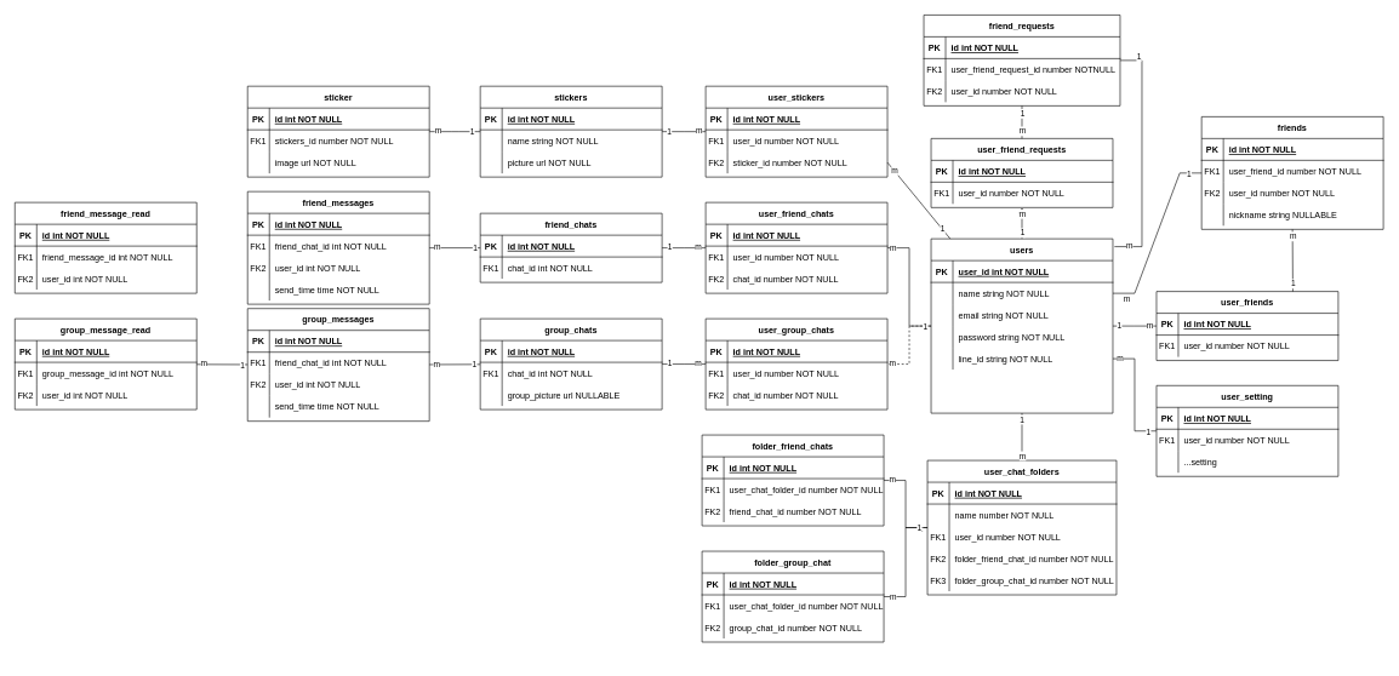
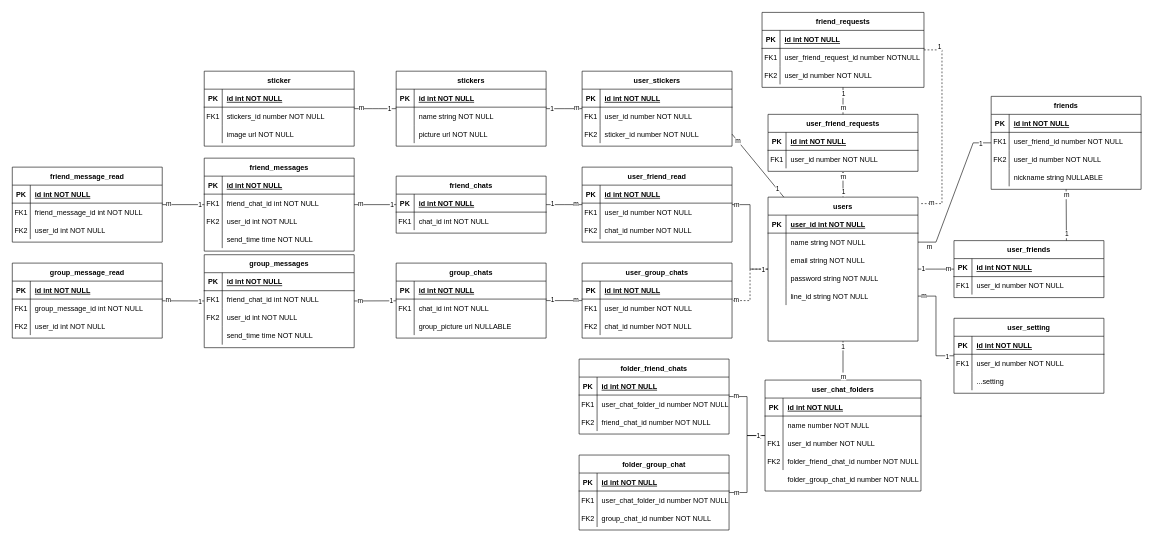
- <mxCell id="277" value="&lt;span style=&quot;color: rgba(0, 0, 0, 0); font-family: monospace; font-size: 0px; text-align: start; background-color: rgb(27, 29, 30);&quot;&gt;%3CmxGraphModel%3E%3Croot%3E%3CmxCell%20id%3D%220%22%2F%3E%3CmxCell%20id%3D%221%22%20parent%3D%220%22%2F%3E%3CmxCell%20id%3D%222%22%20value%3D%22%22%20style%3D%22endArrow%3Dnone%3Bhtml%3D1%3Brounded%3D0%3BedgeStyle%3DentityRelationEdgeStyle%3B%22%20edge%3D%221%22%20parent%3D%221%22%3E%3CmxGeometry%20width%3D%2250%22%20height%3D%2250%22%20relative%3D%221%22%20as%3D%22geometry%22%3E%3CmxPoint%20x%3D%22-20%22%20y%3D%22215%22%20as%3D%22sourcePoint%22%2F%3E%3CmxPoint%20x%3D%22-80%22%20y%3D%22123%22%20as%3D%22targetPoint%22%2F%3E%3CArray%20as%3D%22points%22%3E%3CmxPoint%20x%3D%22-130%22%20y%3D%22320%22%2F%3E%3C%2FArray%3E%3C%2FmxGeometry%3E%3C%2FmxCell%3E%3CmxCell%20id%3D%223%22%20value%3D%22m%22%20style%3D%22edgeLabel%3Bhtml%3D1%3Balign%3Dcenter%3BverticalAlign%3Dmiddle%3Bresizable%3D0%3Bpoints%3D%5B%5D%3B%22%20vertex%3D%221%22%20connectable%3D%220%22%20parent%3D%222%22%3E%3CmxGeometry%20x%3D%220.605%22%20y%3D%22-3%22%20relative%3D%221%22%20as%3D%22geometry%22%3E%3CmxPoint%20x%3D%22-18%22%20y%3D%222%22%20as%3D%22offset%22%2F%3E%3C%2FmxGeometry%3E%3C%2FmxCell%3E%3C%2Froot%3E%3C%2FmxGraphModel%3E&lt;/span&gt;" style="endArrow=none;html=1;rounded=0;edgeStyle=entityRelationEdgeStyle;entryX=1.009;entryY=0.045;entryDx=0;entryDy=0;entryPerimeter=0;" edge="1" parent="1" source="264" target="22"><mxGeometry width="50" height="50" relative="1" as="geometry"><mxPoint x="1662" y="247.5" as="sourcePoint" /><mxPoint x="1540" y="413" as="targetPoint" /><Array as="points"><mxPoint x="1190" y="558" /></Array></mxGeometry></mxCell>
+ <mxCell id="277" value="&lt;span style=&quot;color: rgba(0, 0, 0, 0); font-family: monospace; font-size: 0px; text-align: start; background-color: rgb(27, 29, 30);&quot;&gt;%3CmxGraphModel%3E%3Croot%3E%3CmxCell%20id%3D%220%22%2F%3E%3CmxCell%20id%3D%221%22%20parent%3D%220%22%2F%3E%3CmxCell%20id%3D%222%22%20value%3D%22%22%20style%3D%22endArrow%3Dnone%3Bhtml%3D1%3Brounded%3D0%3BedgeStyle%3DentityRelationEdgeStyle%3B%22%20edge%3D%221%22%20parent%3D%221%22%3E%3CmxGeometry%20width%3D%2250%22%20height%3D%2250%22%20relative%3D%221%22%20as%3D%22geometry%22%3E%3CmxPoint%20x%3D%22-20%22%20y%3D%22215%22%20as%3D%22sourcePoint%22%2F%3E%3CmxPoint%20x%3D%22-80%22%20y%3D%22123%22%20as%3D%22targetPoint%22%2F%3E%3CArray%20as%3D%22points%22%3E%3CmxPoint%20x%3D%22-130%22%20y%3D%22320%22%2F%3E%3C%2FArray%3E%3C%2FmxGeometry%3E%3C%2FmxCell%3E%3CmxCell%20id%3D%223%22%20value%3D%22m%22%20style%3D%22edgeLabel%3Bhtml%3D1%3Balign%3Dcenter%3BverticalAlign%3Dmiddle%3Bresizable%3D0%3Bpoints%3D%5B%5D%3B%22%20vertex%3D%221%22%20connectable%3D%220%22%20parent%3D%222%22%3E%3CmxGeometry%20x%3D%220.605%22%20y%3D%22-3%22%20relative%3D%221%22%20as%3D%22geometry%22%3E%3CmxPoint%20x%3D%22-18%22%20y%3D%222%22%20as%3D%22offset%22%2F%3E%3C%2FmxGeometry%3E%3C%2FmxCell%3E%3C%2Froot%3E%3C%2FmxGraphModel%3E&lt;/span&gt;" style="endArrow=none;html=1;rounded=0;edgeStyle=entityRelationEdgeStyle;entryX=1.009;entryY=0.045;entryDx=0;entryDy=0;entryPerimeter=0;dashed=1;" edge="1" parent="1" source="264" target="22"><mxGeometry width="50" height="50" relative="1" as="geometry"><mxPoint x="1662" y="247.5" as="sourcePoint" /><mxPoint x="1540" y="413" as="targetPoint" /><Array as="points"><mxPoint x="1190" y="558" /></Array></mxGeometry></mxCell>
- <mxCell id="42" value="user_friend_chats" style="shape=table;startSize=30;container=1;collapsible=1;childLayout=tableLayout;fixedRows=1;rowLines=0;fontStyle=1;align=center;resizeLast=1;" parent="1" vertex="1"><mxGeometry x="970" y="278" width="250" height="125" as="geometry" /></mxCell>
+ <mxCell id="42" value="user_friend_read" style="shape=table;startSize=30;container=1;collapsible=1;childLayout=tableLayout;fixedRows=1;rowLines=0;fontStyle=1;align=center;resizeLast=1;" parent="1" vertex="1"><mxGeometry x="970" y="278" width="250" height="125" as="geometry" /></mxCell>
+ <mxCell id="193" value="" style="endArrow=none;html=1;rounded=0;" parent="1" source="173" target="9" edge="1"><mxGeometry width="50" height="50" relative="1" as="geometry"><mxPoint x="270" y="263" as="sourcePoint" /><mxPoint x="340" y="263" as="targetPoint" /></mxGeometry></mxCell>
+ <mxCell id="194" value="1" style="edgeLabel;html=1;align=center;verticalAlign=middle;resizable=0;points=[];" parent="193" vertex="1" connectable="0"><mxGeometry x="0.813" y="1" relative="1" as="geometry"><mxPoint x="-1" y="1" as="offset" /></mxGeometry></mxCell>
+ <mxCell id="195" value="m" style="edgeLabel;html=1;align=center;verticalAlign=middle;resizable=0;points=[];" parent="193" vertex="1" connectable="0"><mxGeometry x="-0.803" y="-1" relative="1" as="geometry"><mxPoint x="3" y="-2" as="offset" /></mxGeometry></mxCell>
- <mxCell id="145" value="FK3" style="shape=partialRectangle;overflow=hidden;connectable=0;fillColor=none;top=0;left=0;bottom=0;right=0;" parent="144" vertex="1"><mxGeometry width="30" height="30" as="geometry"><mxRectangle width="30" height="30" as="alternateBounds" /></mxGeometry></mxCell>
